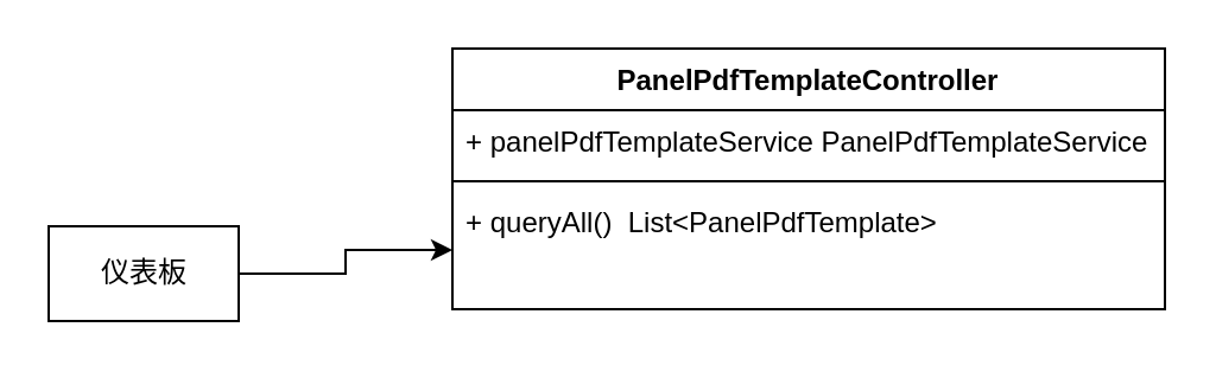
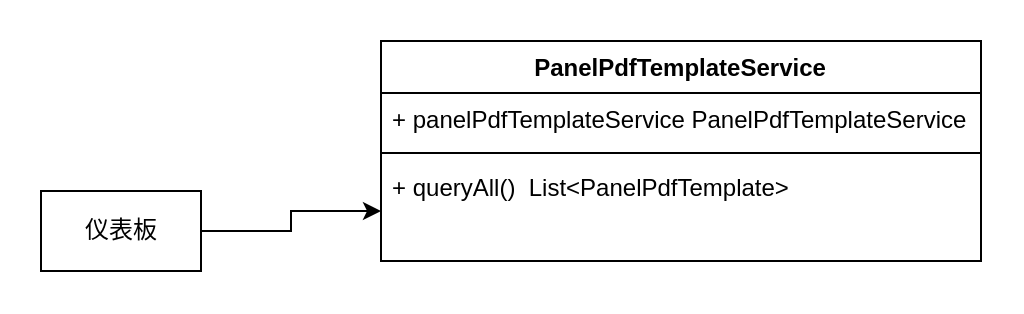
- <mxCell id="4" value="PanelPdfTemplateController" style="swimlane;fontStyle=1;align=center;verticalAlign=top;childLayout=stackLayout;horizontal=1;startSize=26;horizontalStack=0;resizeParent=1;resizeParentMax=0;resizeLast=0;collapsible=1;marginBottom=0;" vertex="1" parent="1"><mxGeometry x="190" y="20" width="300" height="110" as="geometry" /></mxCell>
+ <mxCell id="4" value="PanelPdfTemplateService" style="swimlane;fontStyle=1;align=center;verticalAlign=top;childLayout=stackLayout;horizontal=1;startSize=26;horizontalStack=0;resizeParent=1;resizeParentMax=0;resizeLast=0;collapsible=1;marginBottom=0;" vertex="1" parent="1"><mxGeometry x="190" y="20" width="300" height="110" as="geometry" /></mxCell>
